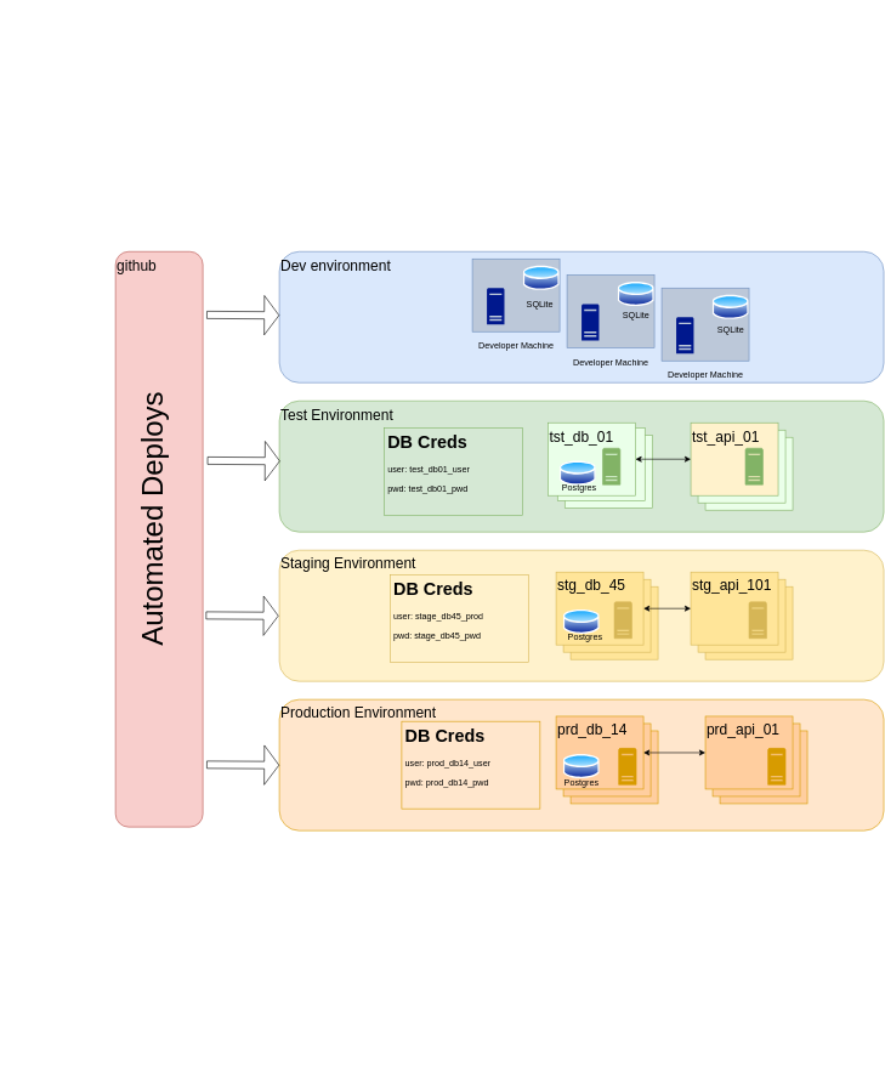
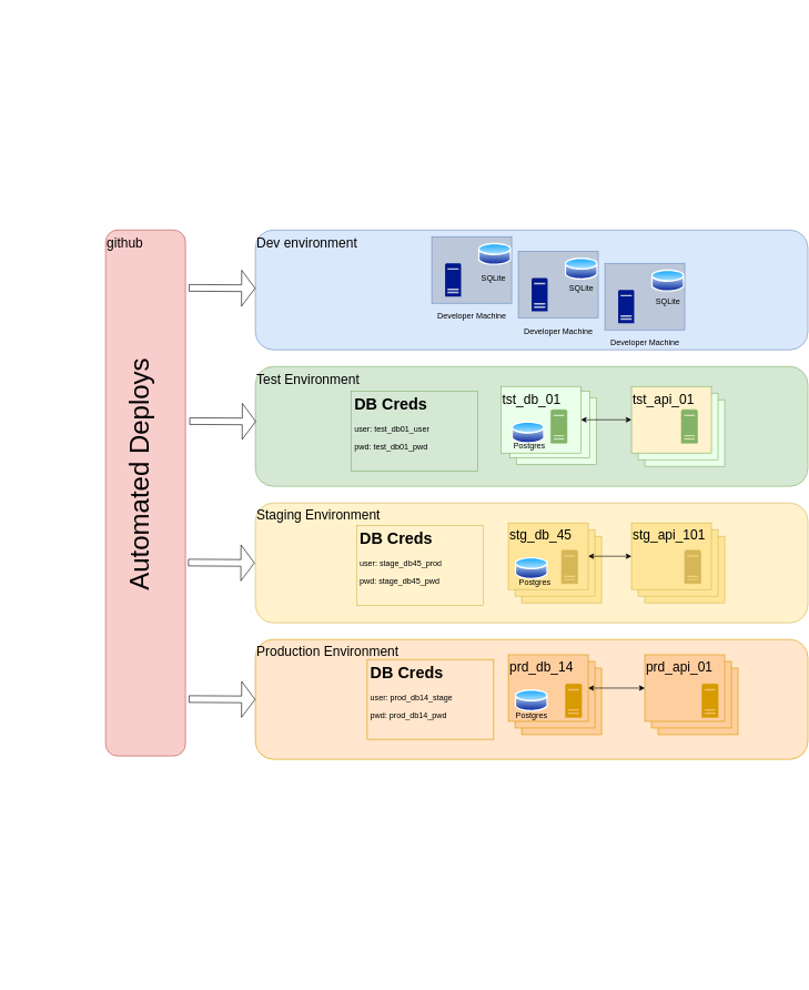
- <mxCell id="61" value="&lt;h1&gt;DB Creds&lt;/h1&gt;&lt;p&gt;user: prod_db14_user&lt;/p&gt;&lt;p&gt;pwd: prod_db14_pwd&lt;/p&gt;" style="text;html=1;strokeColor=#d79b00;fillColor=#ffe6cc;spacing=5;spacingTop=-20;whiteSpace=wrap;overflow=hidden;rounded=0;fontSize=12;align=left;" vertex="1" parent="1"><mxGeometry x="551" y="990" width="190" height="120" as="geometry" /></mxCell>
+ <mxCell id="61" value="&lt;h1&gt;DB Creds&lt;/h1&gt;&lt;p&gt;user: prod_db14_stage&lt;/p&gt;&lt;p&gt;pwd: prod_db14_pwd&lt;/p&gt;" style="text;html=1;strokeColor=#d79b00;fillColor=#ffe6cc;spacing=5;spacingTop=-20;whiteSpace=wrap;overflow=hidden;rounded=0;fontSize=12;align=left;" vertex="1" parent="1"><mxGeometry x="551" y="990" width="190" height="120" as="geometry" /></mxCell>
